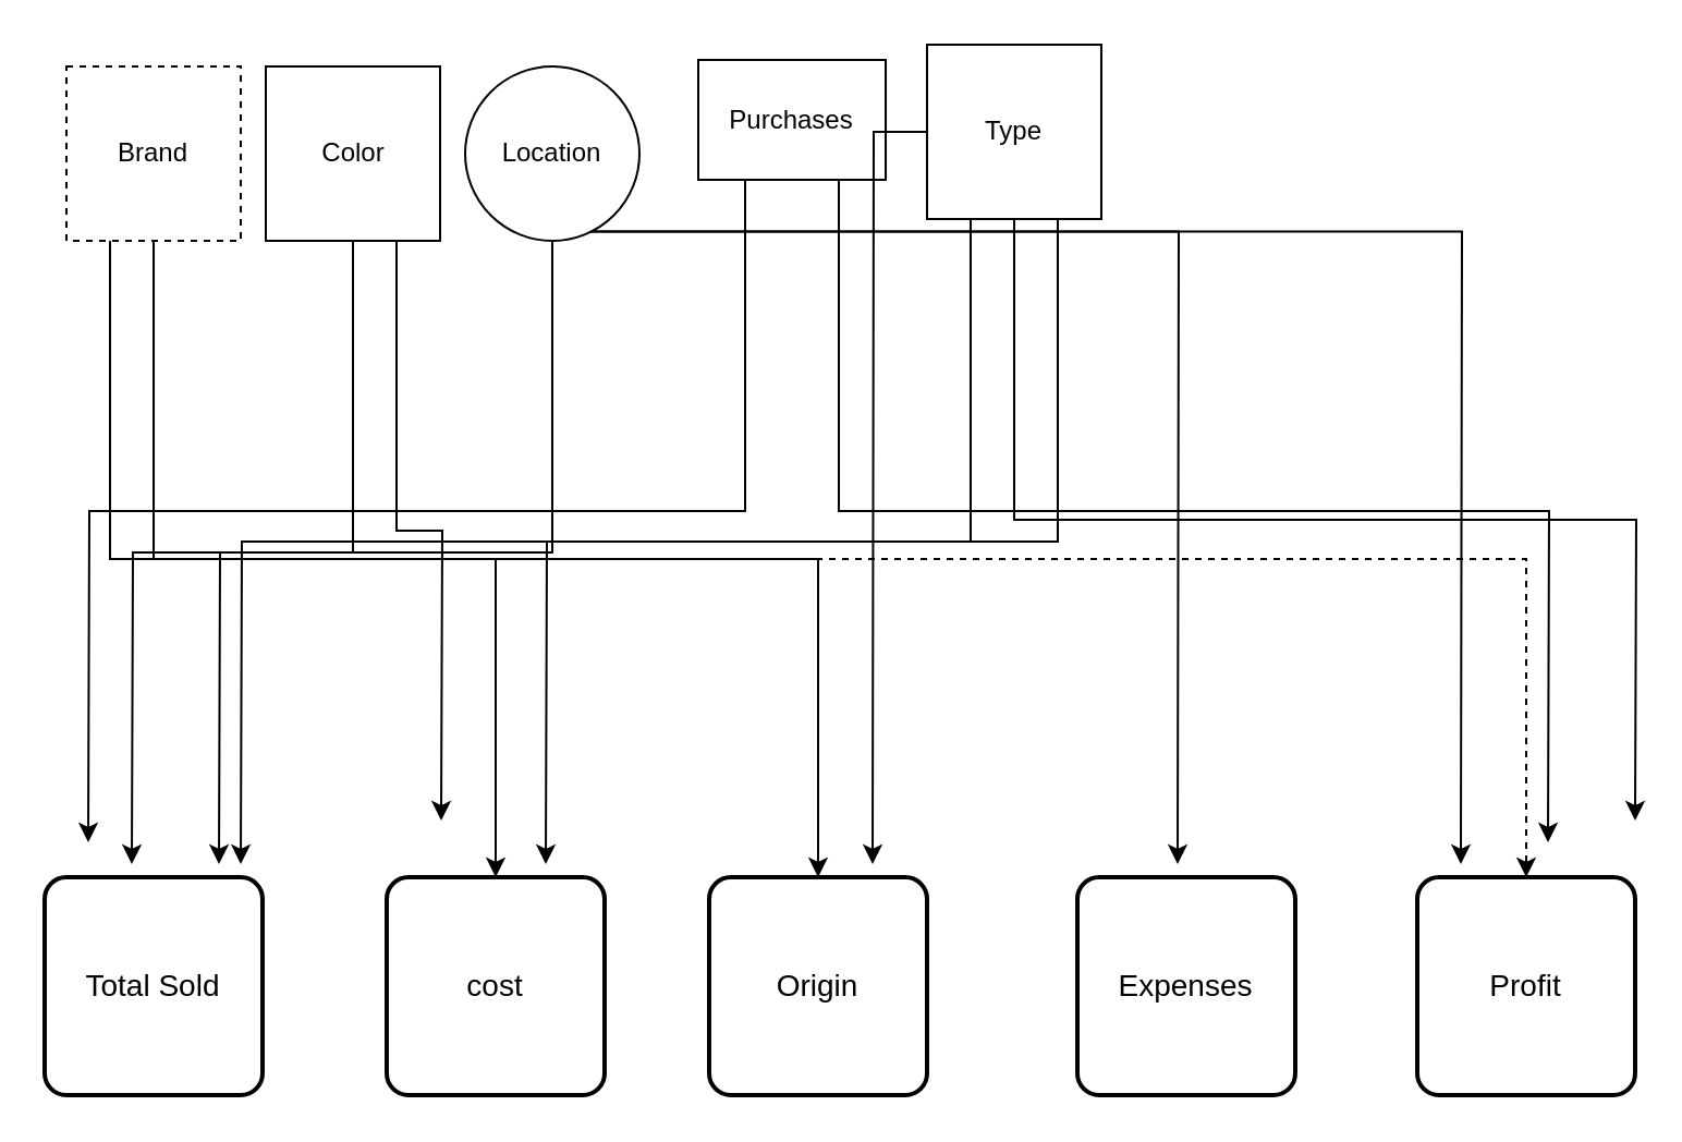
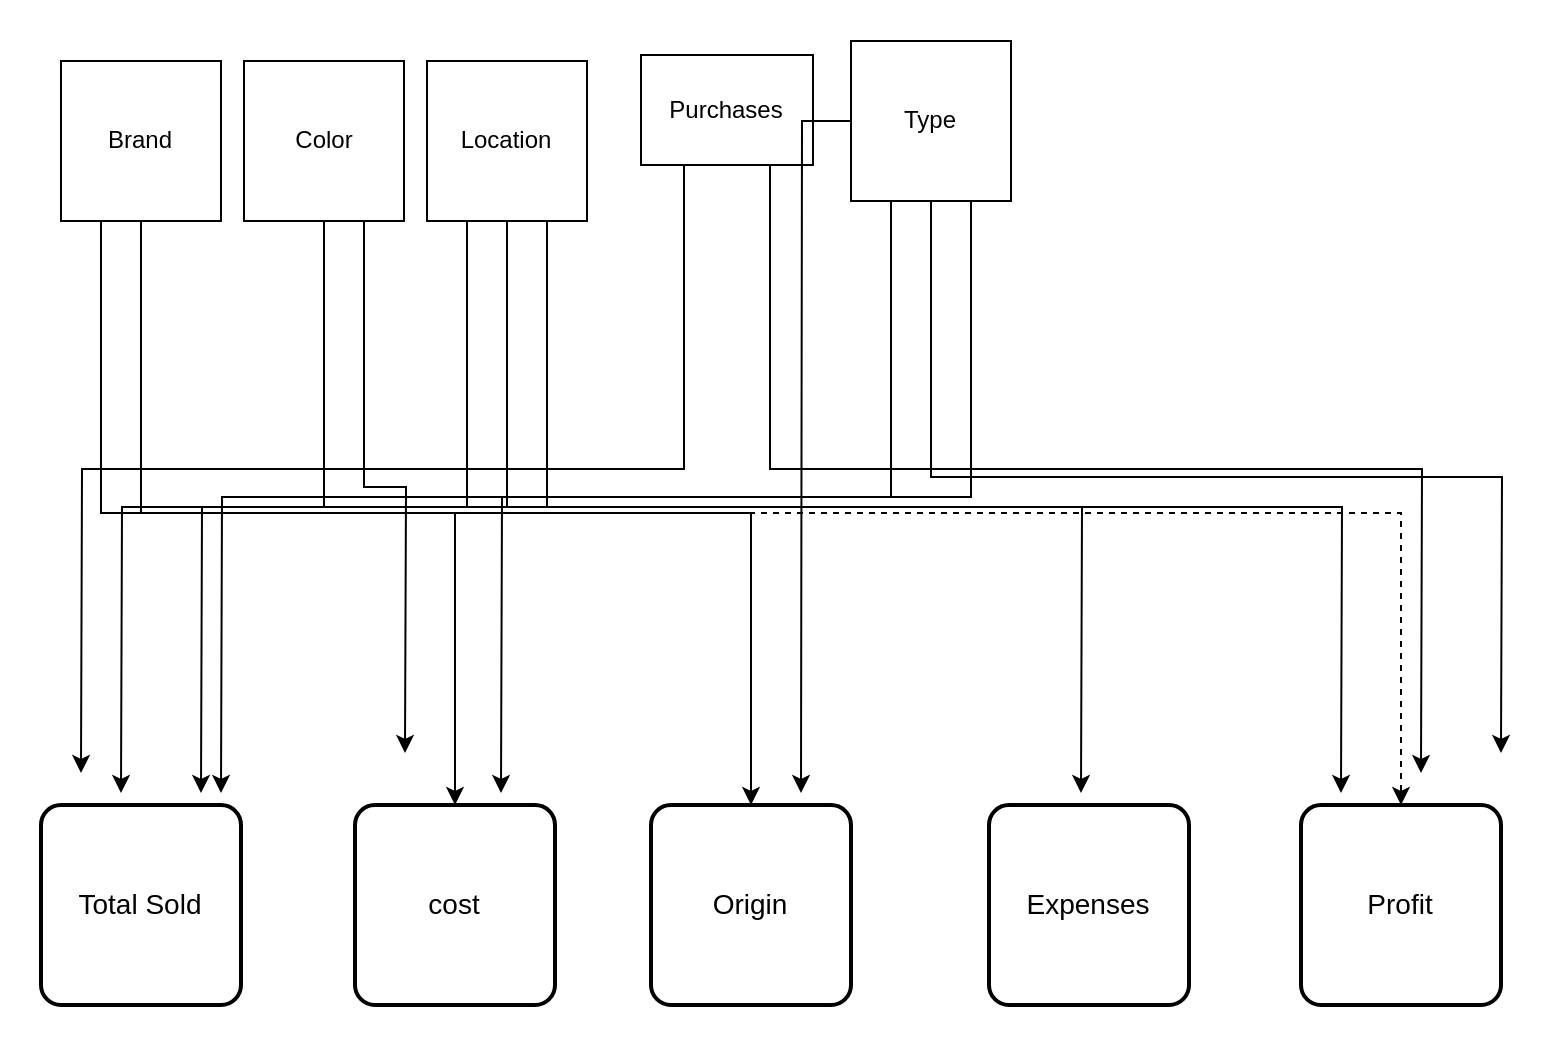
- <mxCell id="20" value="Brand" style="whiteSpace=wrap;html=1;aspect=fixed;dashed=1;" vertex="1" parent="1"><mxGeometry x="30" y="30" width="80" height="80" as="geometry" /></mxCell>
+ <mxCell id="20" value="Brand" style="whiteSpace=wrap;html=1;aspect=fixed;" vertex="1" parent="1"><mxGeometry x="30" y="30" width="80" height="80" as="geometry" /></mxCell>
- <mxCell id="5" value="Location" style="ellipse;whiteSpace=wrap;html=1;aspect=fixed;" vertex="1" parent="1"><mxGeometry x="213" y="30" width="80" height="80" as="geometry" /></mxCell>
+ <mxCell id="5" value="Location" style="whiteSpace=wrap;html=1;aspect=fixed;" vertex="1" parent="1"><mxGeometry x="213" y="30" width="80" height="80" as="geometry" /></mxCell>
